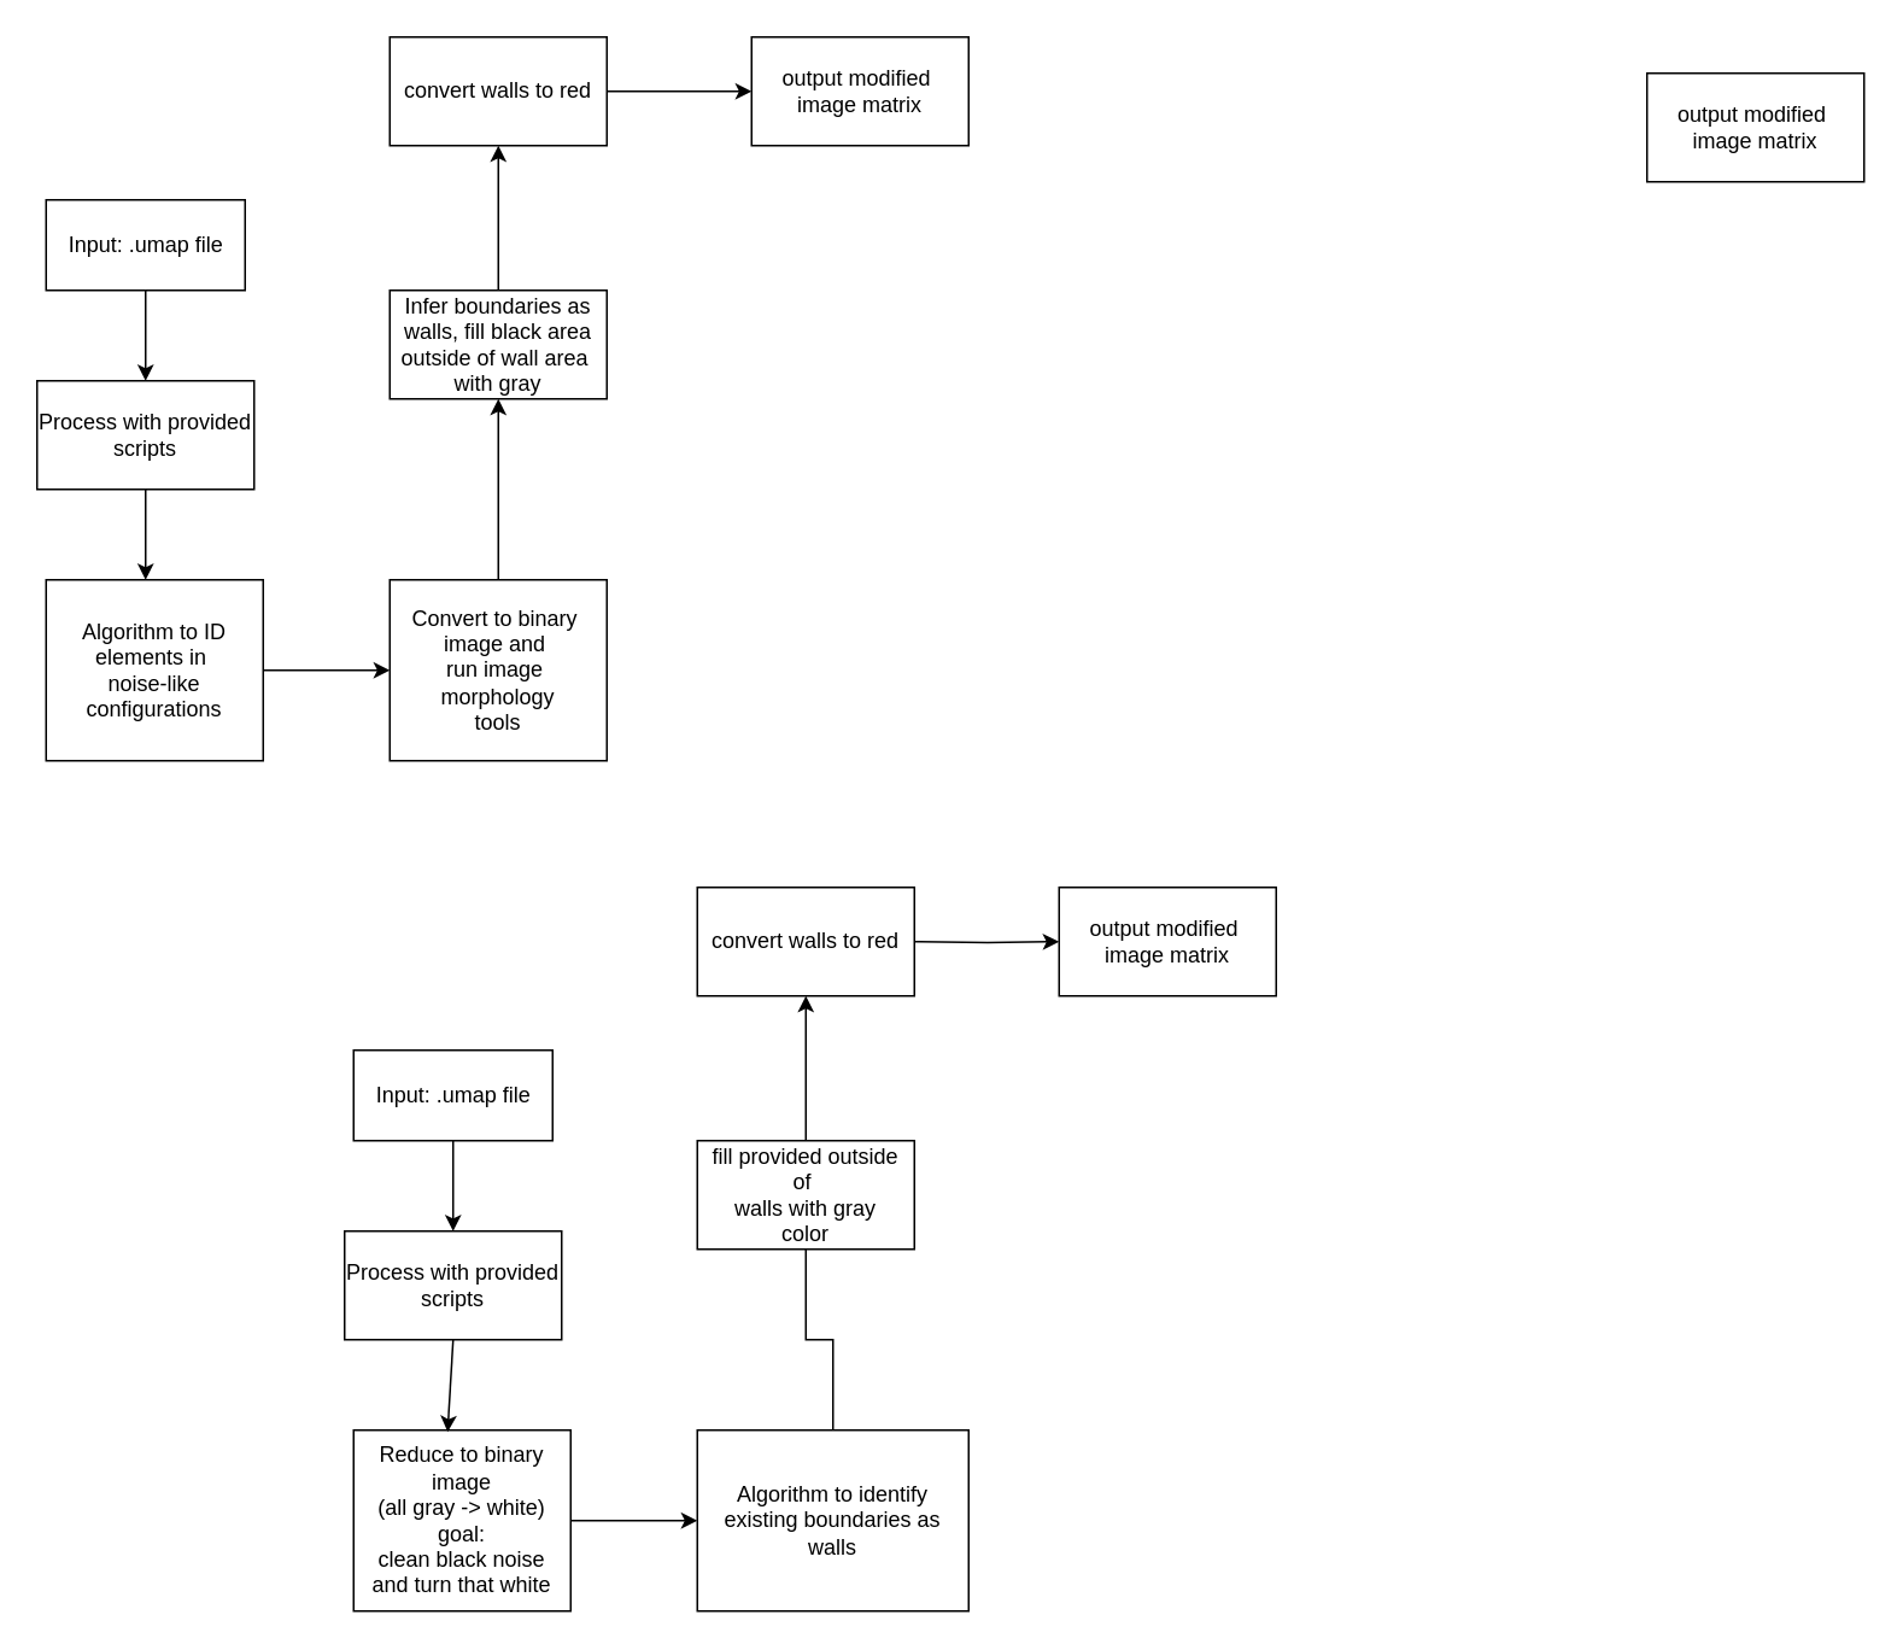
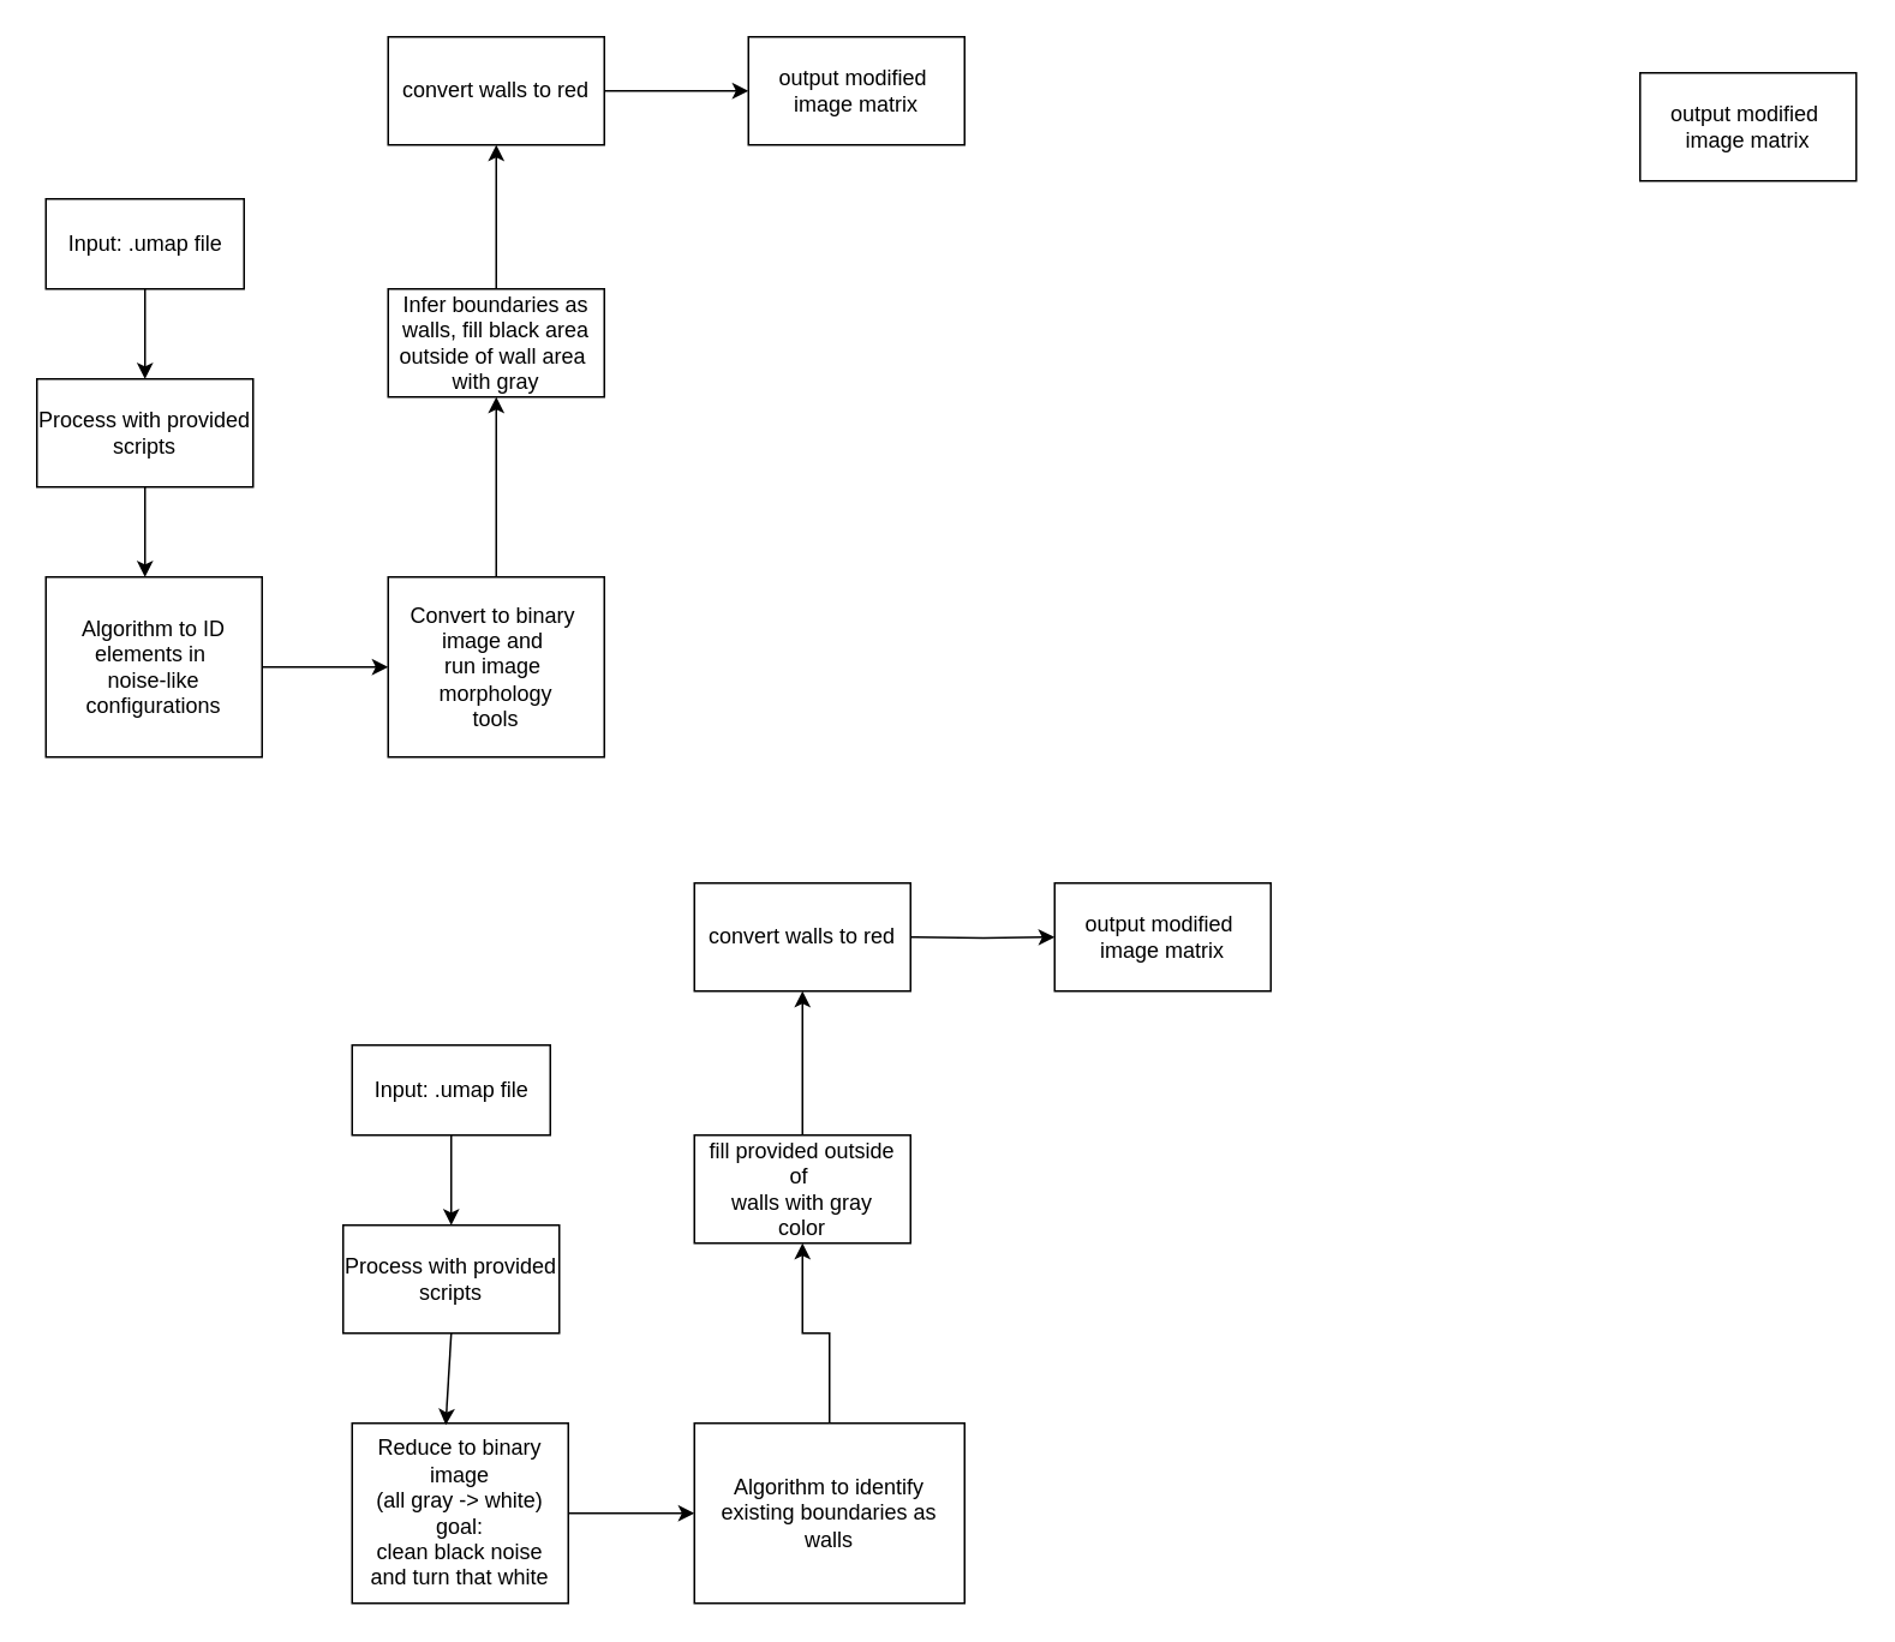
- <mxCell id="6" value="" style="edgeStyle=orthogonalEdgeStyle;rounded=0;orthogonalLoop=1;jettySize=auto;html=1;endArrow=none;" edge="1" parent="1" source="7" target="11"><mxGeometry relative="1" as="geometry" /></mxCell>
+ <mxCell id="6" value="" style="edgeStyle=orthogonalEdgeStyle;rounded=0;orthogonalLoop=1;jettySize=auto;html=1;" edge="1" parent="1" source="7" target="11"><mxGeometry relative="1" as="geometry" /></mxCell>
